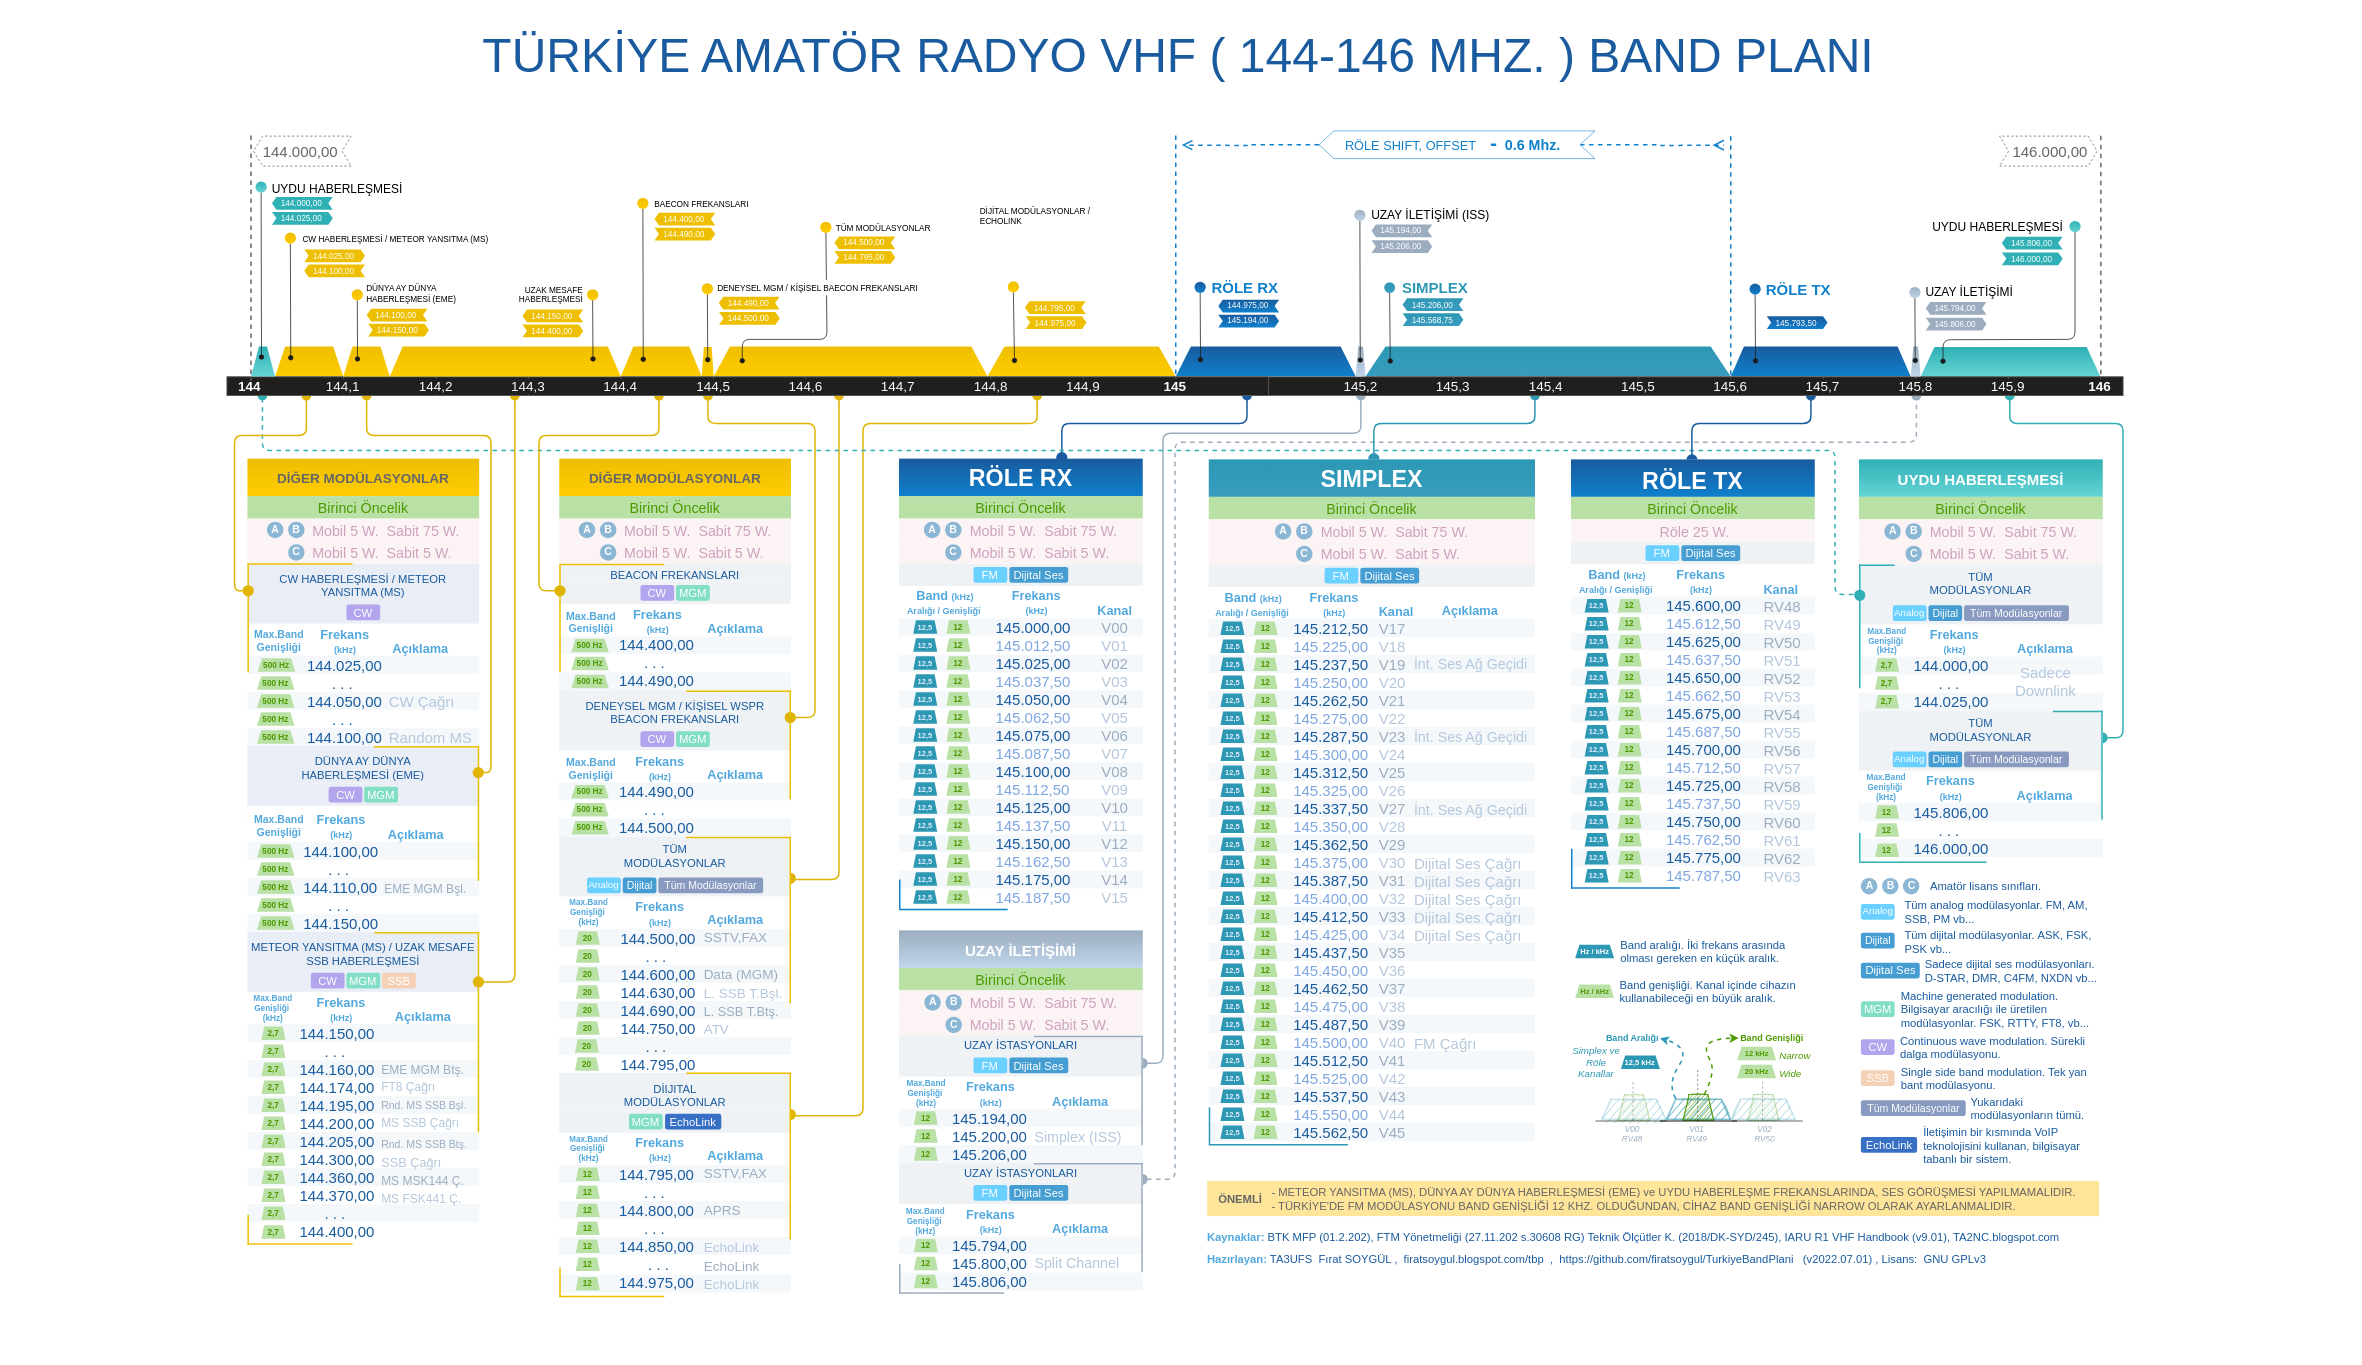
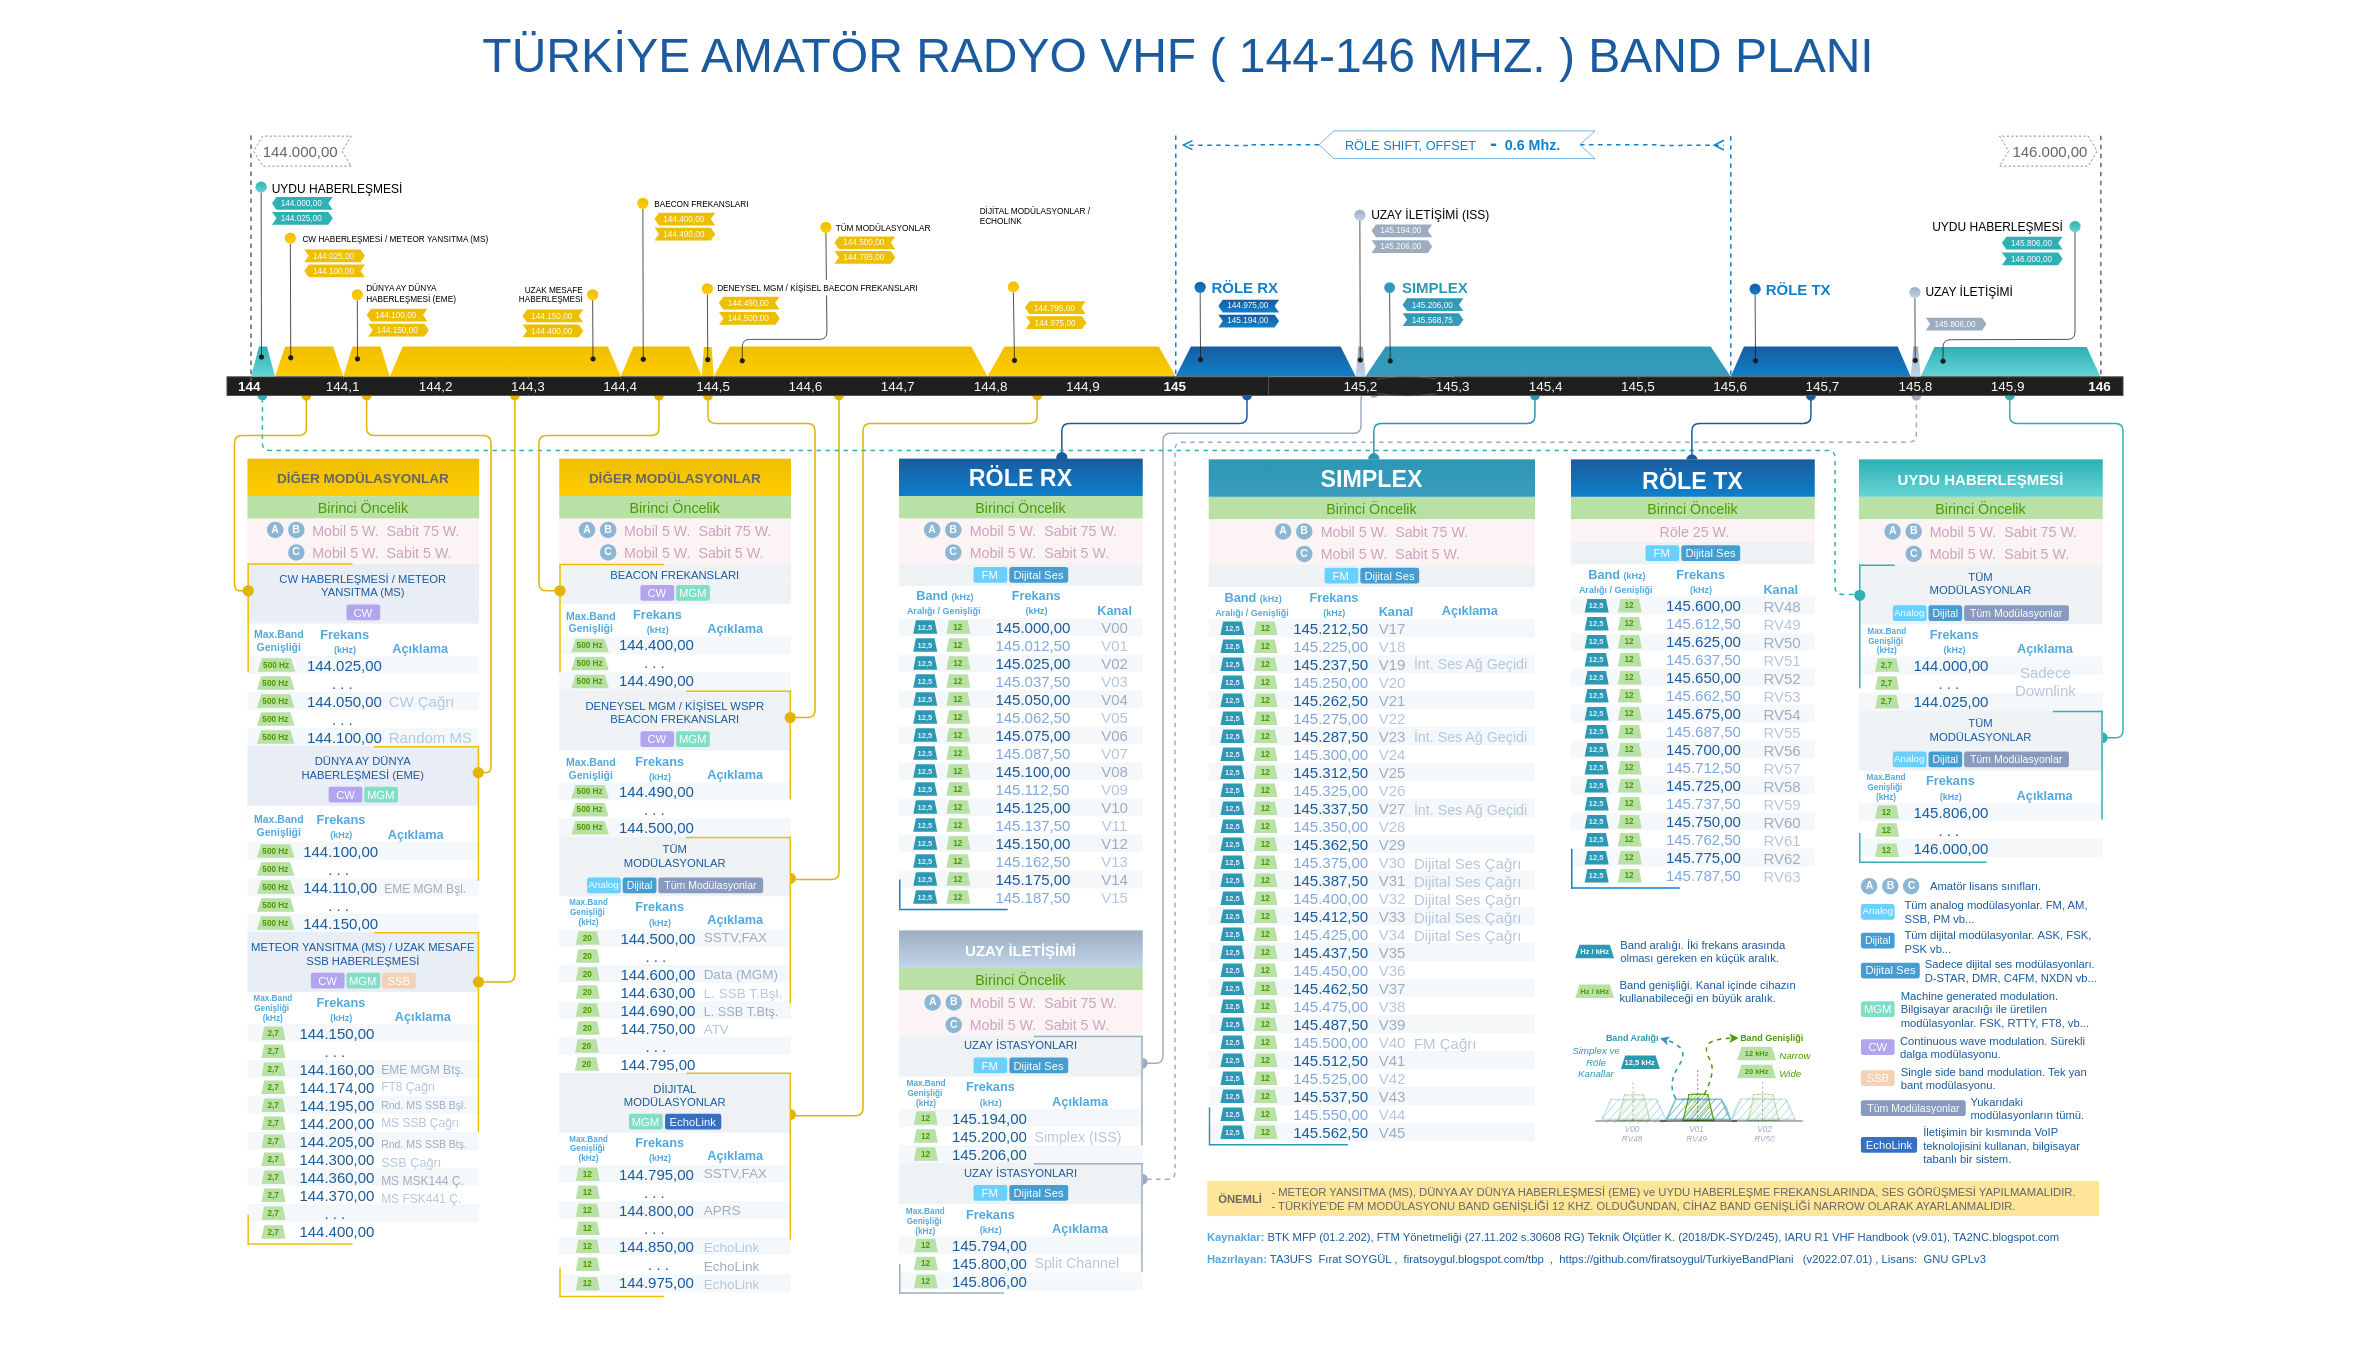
- <mxCell id="503" value="145.794,00" style="shape=step;perimeter=stepPerimeter;whiteSpace=wrap;html=1;fixedSize=1;rounded=0;labelBackgroundColor=none;strokeColor=none;fontSize=11;fontColor=#FFFFFF;strokeWidth=5;arcSize=0;size=5.933;comic=0;shadow=0;direction=west;spacingTop=0;verticalAlign=middle;spacing=0;align=left;spacingLeft=12;flipH=0;fillColor=#9CADBF;" parent="1" vertex="1"><mxGeometry x="2567" y="402" width="81" height="17" as="geometry" /></mxCell>
- <mxCell id="412" value="145.793,50" style="shape=step;perimeter=stepPerimeter;whiteSpace=wrap;html=1;fixedSize=1;rounded=0;labelBackgroundColor=none;strokeColor=none;fillColor=#0F80CC;gradientColor=#195B9E;fontSize=11;fontColor=#FFFFFF;strokeWidth=5;arcSize=0;size=5.933;comic=0;shadow=0;direction=west;spacingTop=0;verticalAlign=middle;spacing=0;align=left;spacingLeft=12;flipH=1;" parent="1" vertex="1"><mxGeometry x="2355" y="421" width="81" height="17" as="geometry" /></mxCell>
- <mxCell id="401" value="145,2" style="rounded=0;fillColor=#1F1F1D;fontColor=#FFFFFF;align=left;spacingLeft=-25;perimeterSpacing=0;labelBackgroundColor=#1F1F1D;fontSize=18;spacing=2;whiteSpace=wrap;html=1;labelBorderColor=none;spacingTop=1;verticalAlign=middle;labelPosition=center;verticalLabelPosition=middle;fontStyle=0;strokeWidth=1;spacingRight=0;strokeColor=#616161;" parent="388" vertex="1"><mxGeometry x="1511.867" width="123.317" height="25" as="geometry" /></mxCell>
+ <mxCell id="401" value="145,2" style="ellipse;fillColor=#1F1F1D;fontColor=#FFFFFF;align=left;spacingLeft=-25;perimeterSpacing=0;labelBackgroundColor=#1F1F1D;fontSize=18;spacing=2;whiteSpace=wrap;html=1;labelBorderColor=none;spacingTop=1;verticalAlign=middle;labelPosition=center;verticalLabelPosition=middle;fontStyle=0;strokeWidth=1;spacingRight=0;strokeColor=#616161;" parent="388" vertex="1"><mxGeometry x="1511.867" width="123.317" height="25" as="geometry" /></mxCell>
